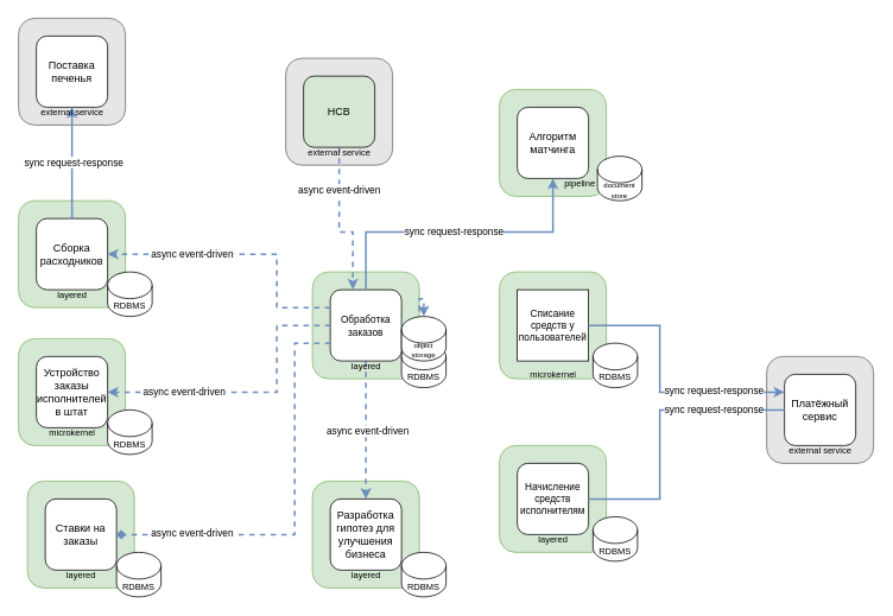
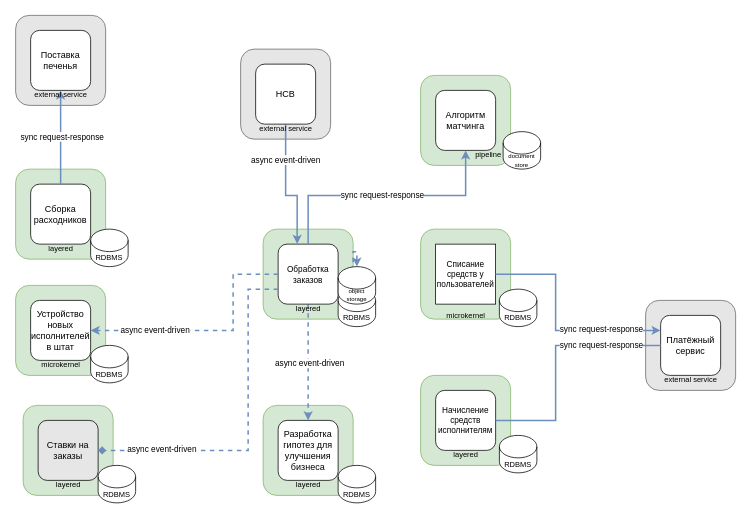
- <mxCell id="25" value="HCB" style="whiteSpace=wrap;html=1;aspect=fixed;rounded=1;fillColor=#d5e8d4;" parent="1" vertex="1"><mxGeometry x="340" y="85" width="80" height="80" as="geometry" /></mxCell>
+ <mxCell id="25" value="HCB" style="whiteSpace=wrap;html=1;aspect=fixed;rounded=1;" parent="1" vertex="1"><mxGeometry x="340" y="85" width="80" height="80" as="geometry" /></mxCell>
- <mxCell id="23" style="edgeStyle=orthogonalEdgeStyle;rounded=0;orthogonalLoop=1;jettySize=auto;html=1;entryX=0.317;entryY=-0.004;entryDx=0;entryDy=0;dashed=1;strokeColor=#6c8ebf;strokeWidth=2;align=center;verticalAlign=middle;fontFamily=Helvetica;fontSize=11;fontColor=default;labelBackgroundColor=default;endArrow=classic;fillColor=#dae8fc;entryPerimeter=0;exitX=0.5;exitY=1;exitDx=0;exitDy=0;" parent="1" source="25" target="14" edge="1"><mxGeometry relative="1" as="geometry"><Array as="points"><mxPoint x="380" y="260" /><mxPoint x="395" y="260" /></Array></mxGeometry></mxCell>
+ <mxCell id="23" style="edgeStyle=orthogonalEdgeStyle;rounded=0;orthogonalLoop=1;jettySize=auto;html=1;entryX=0.317;entryY=-0.004;entryDx=0;entryDy=0;dashed=0;strokeColor=#6c8ebf;strokeWidth=2;align=center;verticalAlign=middle;fontFamily=Helvetica;fontSize=11;fontColor=default;labelBackgroundColor=default;endArrow=classic;fillColor=#dae8fc;entryPerimeter=0;exitX=0.5;exitY=1;exitDx=0;exitDy=0;" parent="1" source="25" target="14" edge="1"><mxGeometry relative="1" as="geometry"><Array as="points"><mxPoint x="380" y="260" /><mxPoint x="395" y="260" /></Array></mxGeometry></mxCell>
- <mxCell id="34" style="edgeStyle=orthogonalEdgeStyle;rounded=0;orthogonalLoop=1;jettySize=auto;html=1;entryX=1;entryY=0.5;entryDx=0;entryDy=0;exitX=0;exitY=0.25;exitDx=0;exitDy=0;strokeColor=#6c8ebf;strokeWidth=2;align=center;verticalAlign=middle;fontFamily=Helvetica;fontSize=11;fontColor=default;labelBackgroundColor=default;endArrow=classic;fillColor=#dae8fc;dashed=1;" parent="1" source="14" target="17" edge="1"><mxGeometry relative="1" as="geometry"><Array as="points"><mxPoint x="310" y="345" /><mxPoint x="310" y="285" /></Array></mxGeometry></mxCell>
- <mxCell id="35" value="async event-driven" style="edgeLabel;html=1;align=center;verticalAlign=middle;resizable=0;points=[];" vertex="1" connectable="0" parent="34"><mxGeometry x="0.393" y="-2" relative="1" as="geometry"><mxPoint y="1" as="offset" /></mxGeometry></mxCell>
- <mxCell id="20" value="Устройство заказы исполнителей в штат" style="whiteSpace=wrap;html=1;aspect=fixed;rounded=1;" parent="1" vertex="1"><mxGeometry x="40" y="400" width="80" height="80" as="geometry" /></mxCell>
+ <mxCell id="20" value="Устройство новых исполнителей в штат" style="whiteSpace=wrap;html=1;aspect=fixed;rounded=1;" parent="1" vertex="1"><mxGeometry x="40" y="400" width="80" height="80" as="geometry" /></mxCell>
- <mxCell id="21" value="Ставки на заказы" style="whiteSpace=wrap;html=1;aspect=fixed;rounded=1;" parent="1" vertex="1"><mxGeometry x="50" y="560" width="80" height="80" as="geometry" /></mxCell>
+ <mxCell id="21" value="Ставки на заказы" style="whiteSpace=wrap;html=1;aspect=fixed;rounded=1;fillColor=#e6e6e6;" parent="1" vertex="1"><mxGeometry x="50" y="560" width="80" height="80" as="geometry" /></mxCell>
